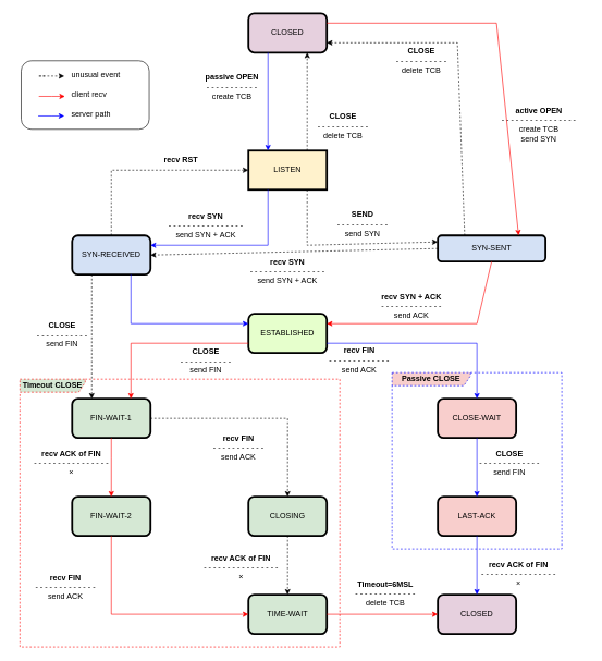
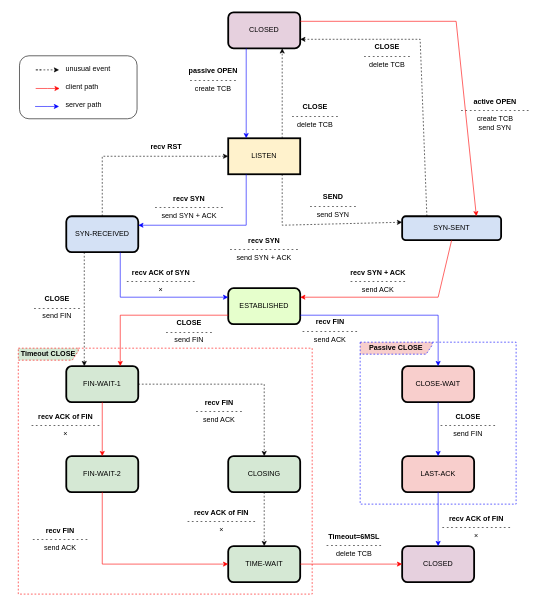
- <mxCell id="59" value="&lt;div align=&quot;left&quot;&gt;client recv&lt;/div&gt;" style="text;html=1;strokeColor=none;fillColor=none;align=left;verticalAlign=middle;whiteSpace=wrap;rounded=0;" vertex="1" parent="1"><mxGeometry x="107" y="130" width="150" height="30" as="geometry" /></mxCell>
+ <mxCell id="59" value="&lt;div align=&quot;left&quot;&gt;client path&lt;/div&gt;" style="text;html=1;strokeColor=none;fillColor=none;align=left;verticalAlign=middle;whiteSpace=wrap;rounded=0;" vertex="1" parent="1"><mxGeometry x="107" y="130" width="150" height="30" as="geometry" /></mxCell>
- <mxCell id="26" value="" style="endArrow=classic;html=1;rounded=0;dashed=1;fontFamily=Helvetica;fontSize=12;fontColor=default;exitX=0;exitY=0.5;exitDx=0;exitDy=0;entryX=1;entryY=0.5;entryDx=0;entryDy=0;fillColor=#FF0000;strokeColor=#000000;shadow=0;" edge="1" parent="1" source="7" target="6"><mxGeometry width="50" height="50" relative="1" as="geometry"><mxPoint x="480" y="240" as="sourcePoint" /><mxPoint x="480" y="90" as="targetPoint" /><Array as="points" /></mxGeometry></mxCell>
+ <mxCell id="31" value="&lt;div align=&quot;center&quot;&gt;&lt;b&gt;recv ACK of SYN&lt;br&gt;&lt;/b&gt;&lt;/div&gt;&lt;div align=&quot;center&quot;&gt;- - - - - - - - - - - - - - - -&lt;br&gt;&lt;/div&gt;&lt;div align=&quot;center&quot;&gt;×&lt;br&gt;&lt;/div&gt;" style="text;whiteSpace=wrap;html=1;fontSize=12;fontFamily=Helvetica;fontColor=default;" vertex="1" parent="1"><mxGeometry x="209" y="440" width="140" height="70" as="geometry" /></mxCell>
